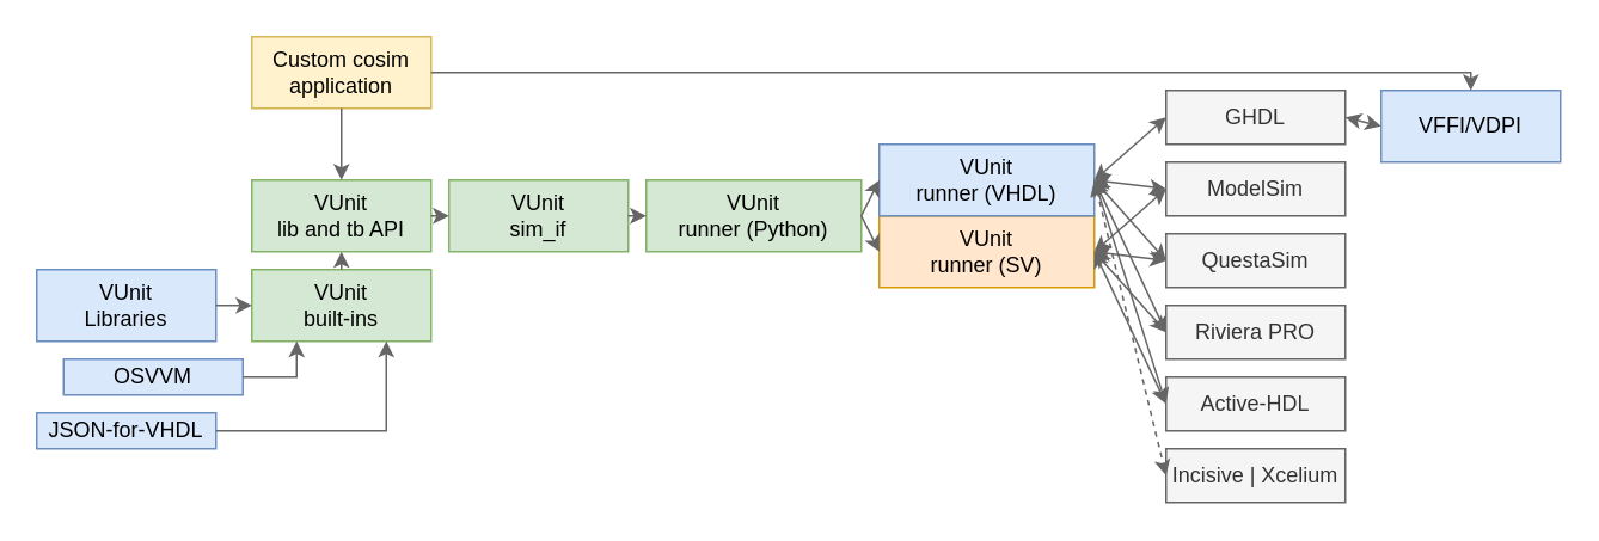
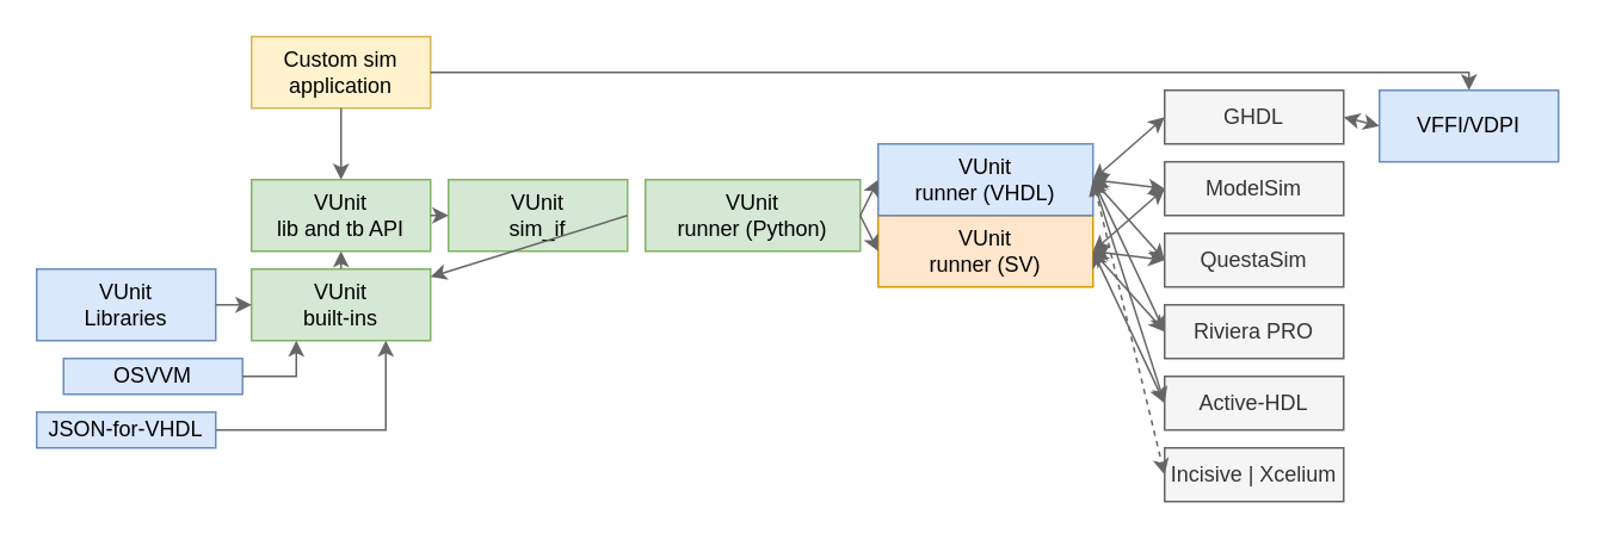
- <mxCell id="32" value="Custom cosim&lt;br&gt;application" style="rounded=0;whiteSpace=wrap;html=1;fillColor=#fff2cc;strokeColor=#d6b656;" parent="1" vertex="1"><mxGeometry x="140" y="20" width="100" height="40" as="geometry" /></mxCell>
+ <mxCell id="32" value="Custom sim&lt;br&gt;application" style="rounded=0;whiteSpace=wrap;html=1;fillColor=#fff2cc;strokeColor=#d6b656;" parent="1" vertex="1"><mxGeometry x="140" y="20" width="100" height="40" as="geometry" /></mxCell>
- <mxCell id="16" value="" style="endArrow=classic;html=1;entryX=0;entryY=0.5;entryDx=0;entryDy=0;exitX=1;exitY=0.5;exitDx=0;exitDy=0;strokeColor=#666666;" parent="1" source="8" target="10" edge="1"><mxGeometry width="50" height="50" relative="1" as="geometry"><mxPoint x="340" y="50" as="sourcePoint" /><mxPoint x="260" y="130" as="targetPoint" /></mxGeometry></mxCell>
+ <mxCell id="16" value="" style="endArrow=classic;html=1;exitX=1;exitY=0.5;exitDx=0;exitDy=0;strokeColor=#666666;" parent="1" source="8" target="12" edge="1"><mxGeometry width="50" height="50" relative="1" as="geometry"><mxPoint x="340" y="50" as="sourcePoint" /><mxPoint x="260" y="130" as="targetPoint" /></mxGeometry></mxCell>
